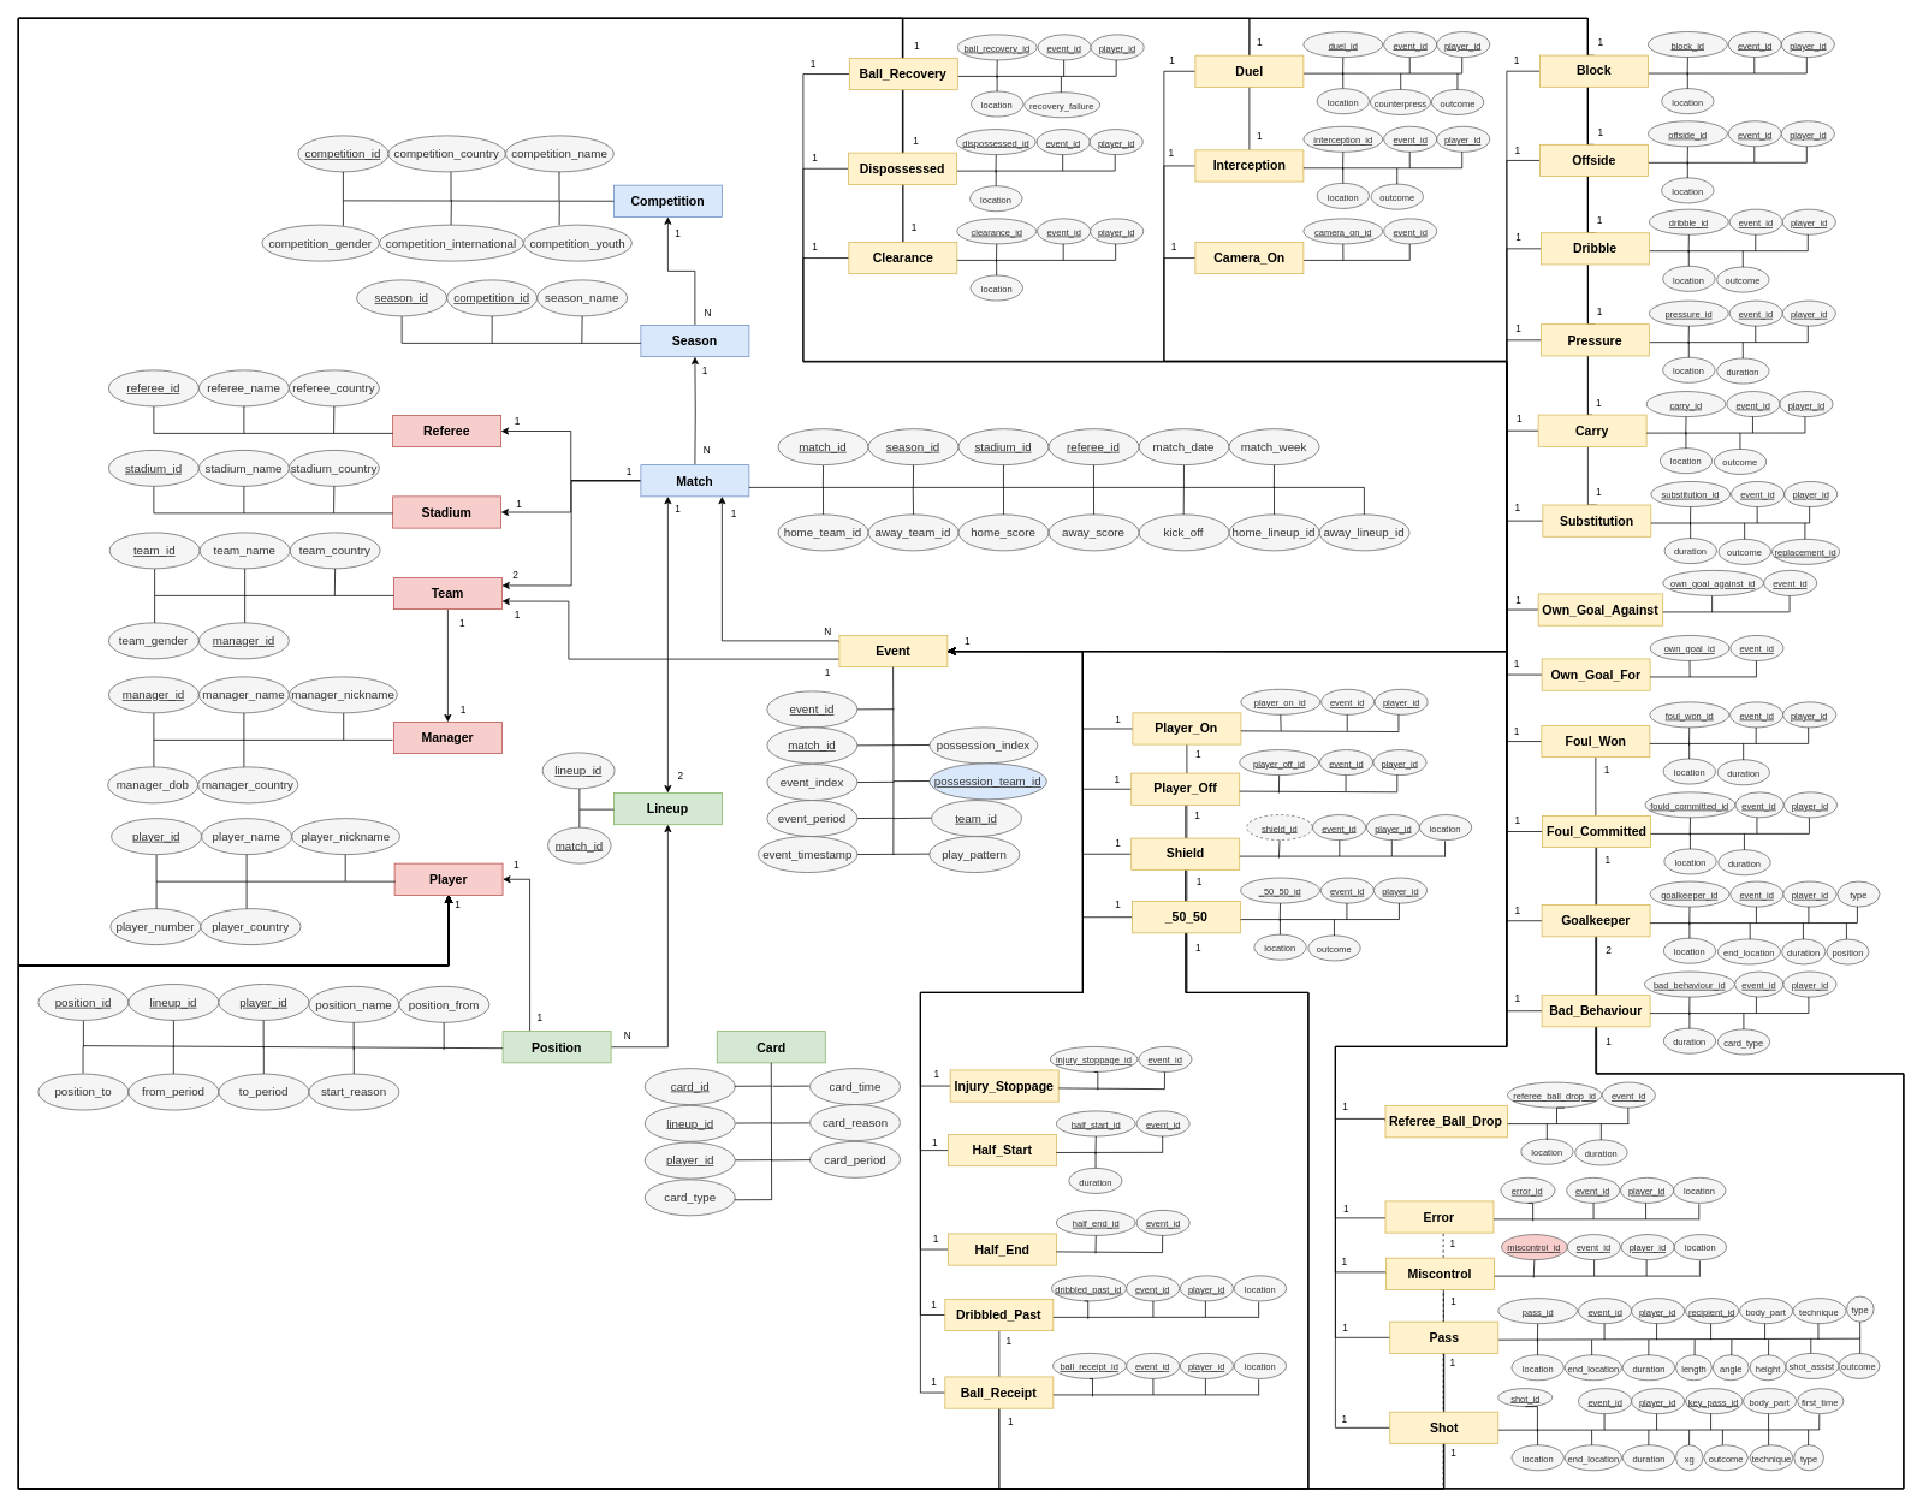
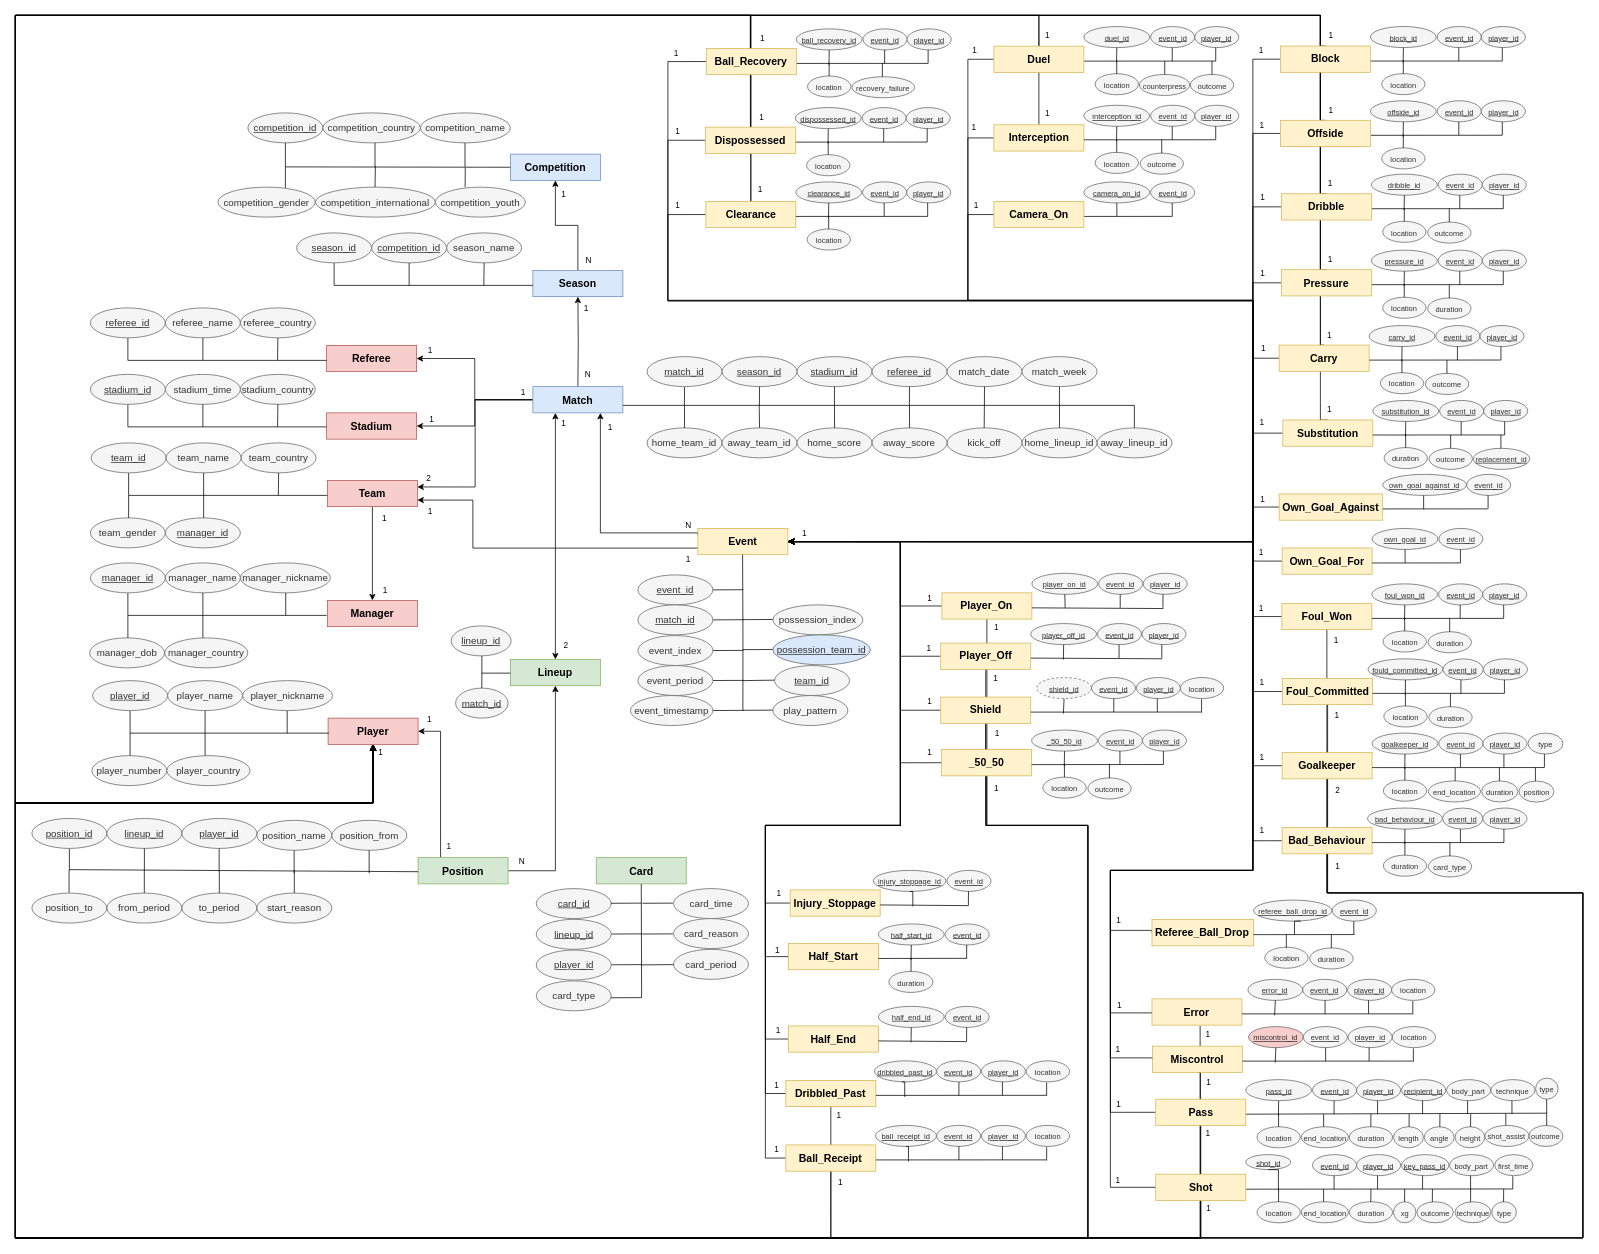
- <mxCell id="91" value="stadium_name" style="ellipse;whiteSpace=wrap;html=1;fontSize=13;fillColor=#f5f5f5;strokeColor=#666666;fontColor=#333333;" parent="1" vertex="1"><mxGeometry x="220" y="498.67" width="100" height="40" as="geometry" /></mxCell>
+ <mxCell id="91" value="stadium_time" style="ellipse;whiteSpace=wrap;html=1;fontSize=13;fillColor=#f5f5f5;strokeColor=#666666;fontColor=#333333;" parent="1" vertex="1"><mxGeometry x="220" y="498.67" width="100" height="40" as="geometry" /></mxCell>
- <mxCell id="561" value="&lt;span style=&quot;font-size: 10px;&quot;&gt;&lt;u&gt;error_id&lt;/u&gt;&lt;/span&gt;" style="ellipse;whiteSpace=wrap;html=1;fontSize=13;fillColor=#f5f5f5;strokeColor=#666666;fontColor=#333333;" parent="1" vertex="1"><mxGeometry x="1663.47" y="1305.28" width="60" height="28.07" as="geometry" /></mxCell>
+ <mxCell id="561" value="&lt;span style=&quot;font-size: 10px;&quot;&gt;&lt;u&gt;error_id&lt;/u&gt;&lt;/span&gt;" style="ellipse;whiteSpace=wrap;html=1;fontSize=13;fillColor=#f5f5f5;strokeColor=#666666;fontColor=#333333;" parent="1" vertex="1"><mxGeometry x="1663.47" y="1305.28" width="72.9" height="28.07" as="geometry" /></mxCell>
- <mxCell id="557" style="edgeStyle=orthogonalEdgeStyle;rounded=0;orthogonalLoop=1;jettySize=auto;html=1;exitX=0.535;exitY=1.028;exitDx=0;exitDy=0;entryX=0.5;entryY=1;entryDx=0;entryDy=0;exitPerimeter=0;dashed=1;" edge="1" parent="1" source="559" target="2"><mxGeometry relative="1" as="geometry"><Array as="points"><mxPoint x="1600" y="1650" /><mxPoint x="20" y="1650" /><mxPoint x="20" y="1070" /><mxPoint x="497" y="1070" /></Array></mxGeometry></mxCell>
+ <mxCell id="557" style="edgeStyle=orthogonalEdgeStyle;rounded=0;orthogonalLoop=1;jettySize=auto;html=1;exitX=0.535;exitY=1.028;exitDx=0;exitDy=0;entryX=0.5;entryY=1;entryDx=0;entryDy=0;exitPerimeter=0;" edge="1" parent="1" source="559" target="2"><mxGeometry relative="1" as="geometry"><Array as="points"><mxPoint x="1600" y="1650" /><mxPoint x="20" y="1650" /><mxPoint x="20" y="1070" /><mxPoint x="497" y="1070" /></Array></mxGeometry></mxCell>
